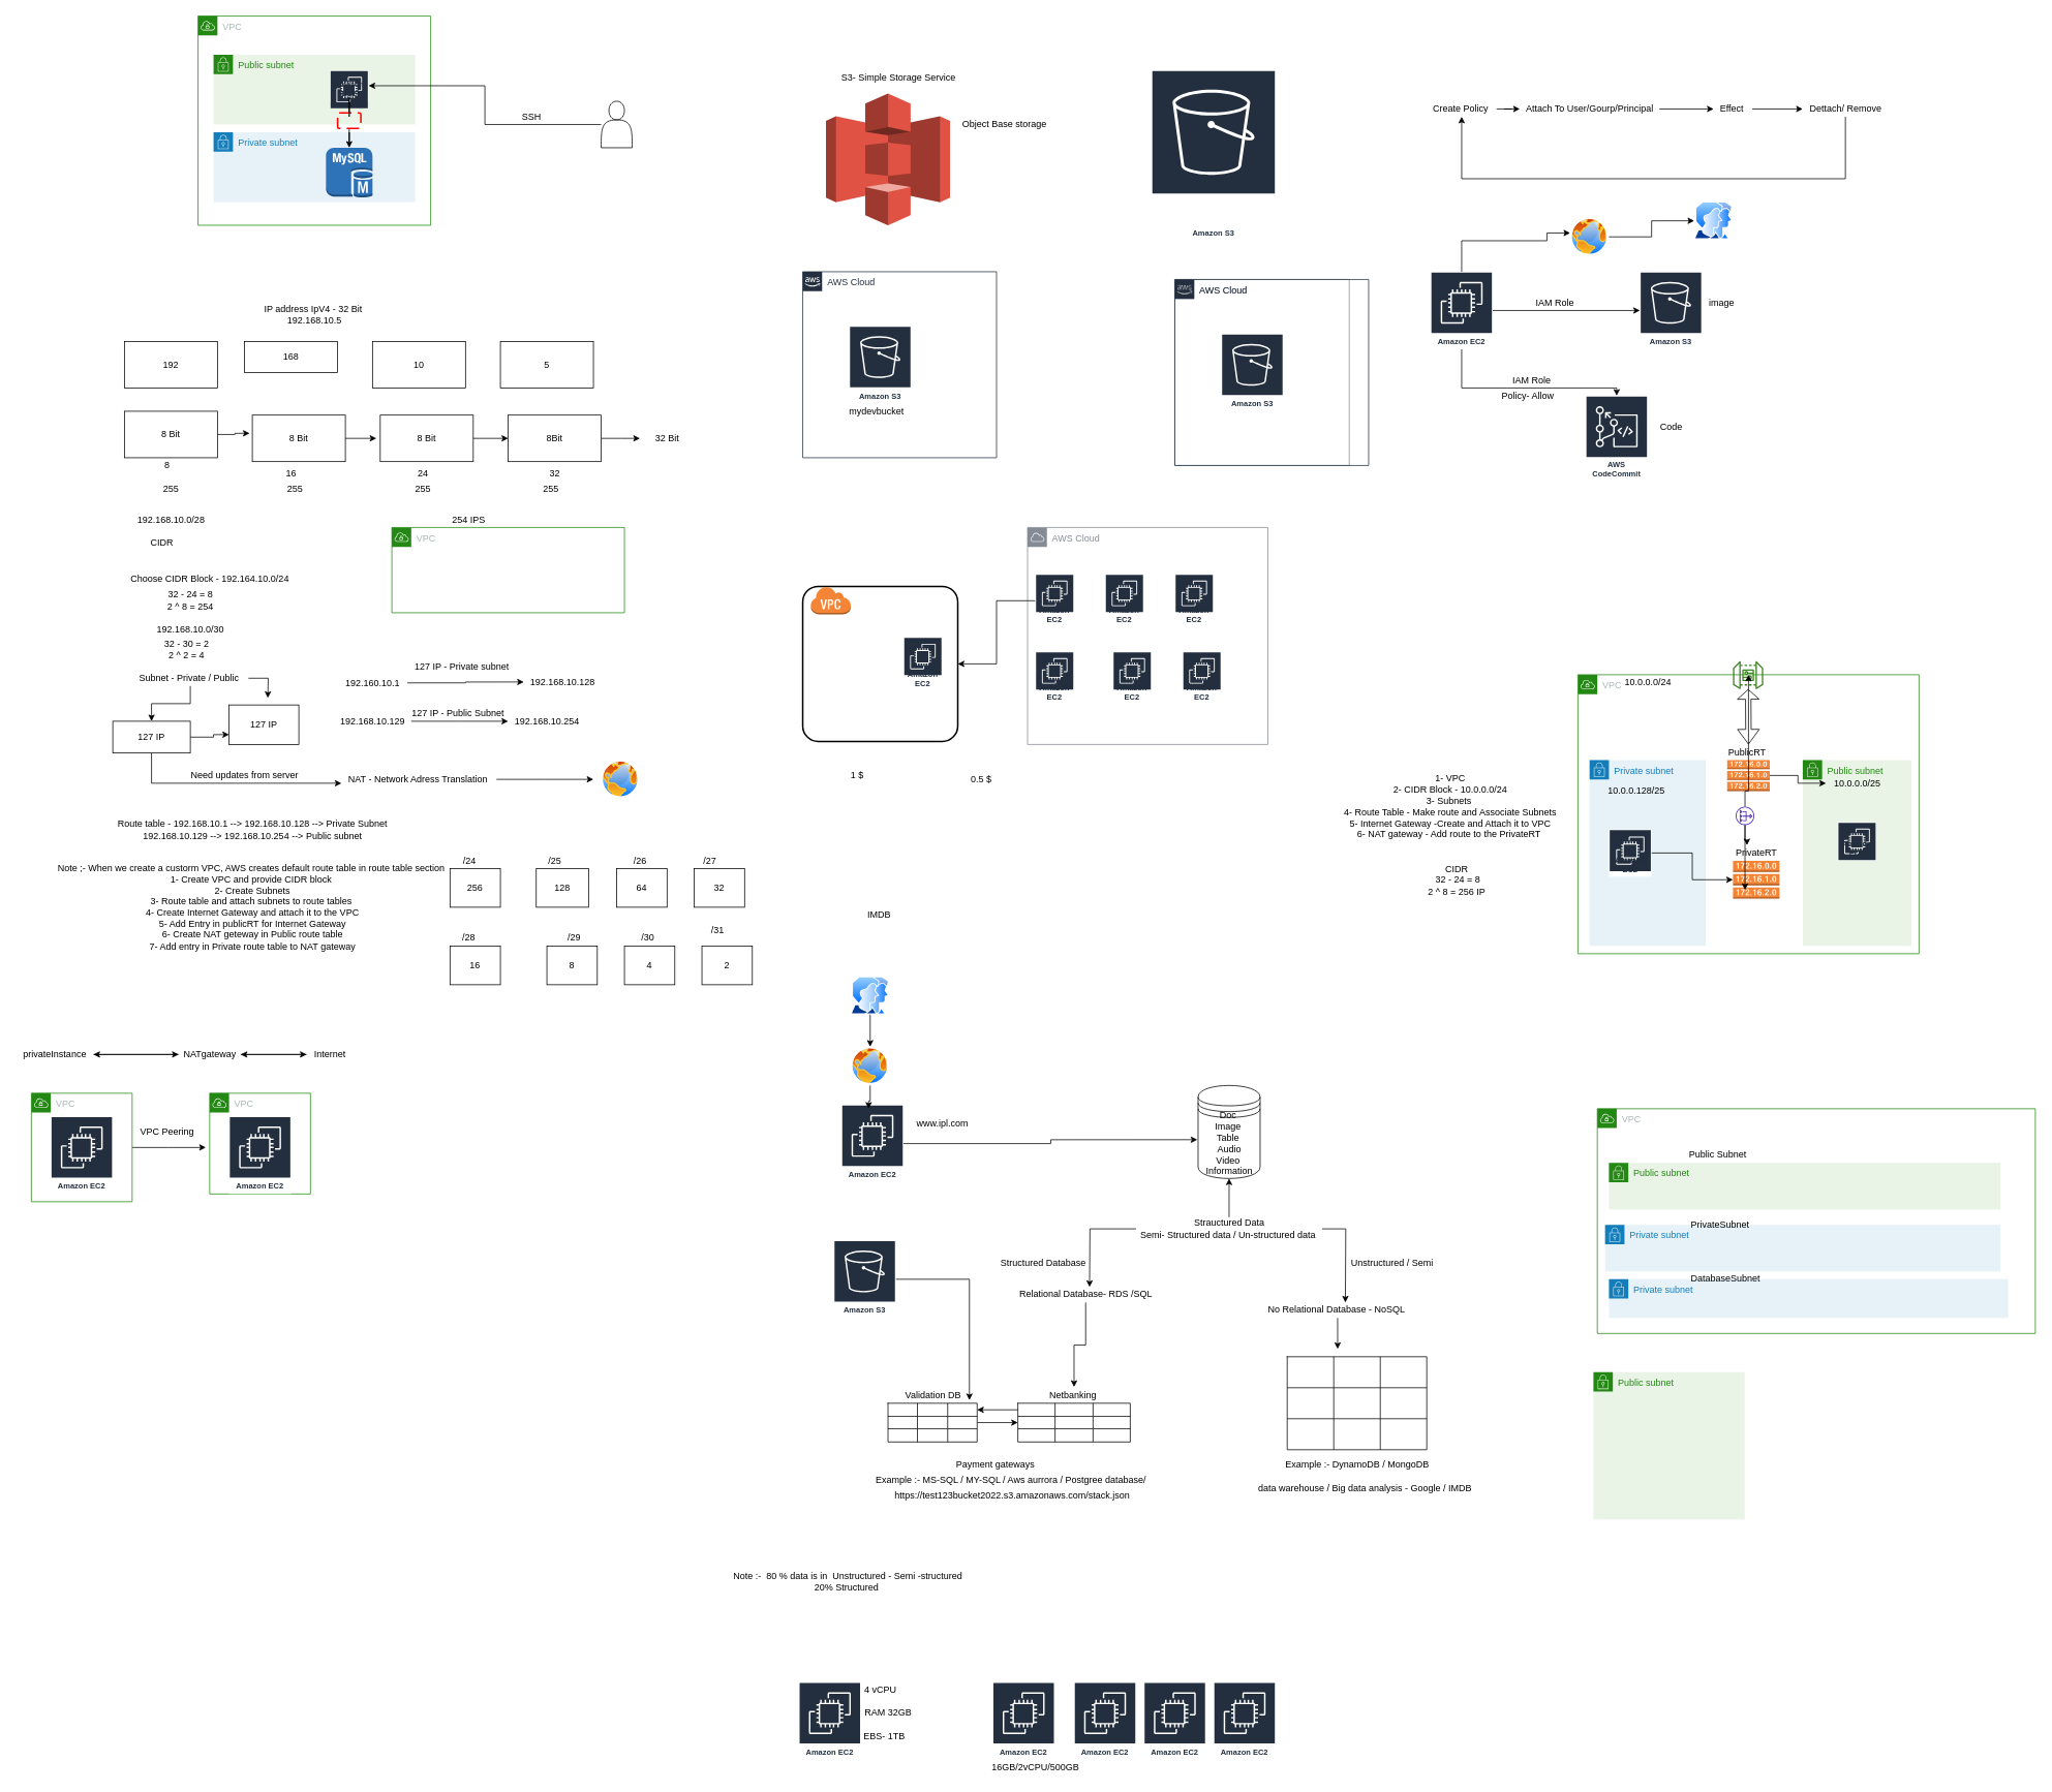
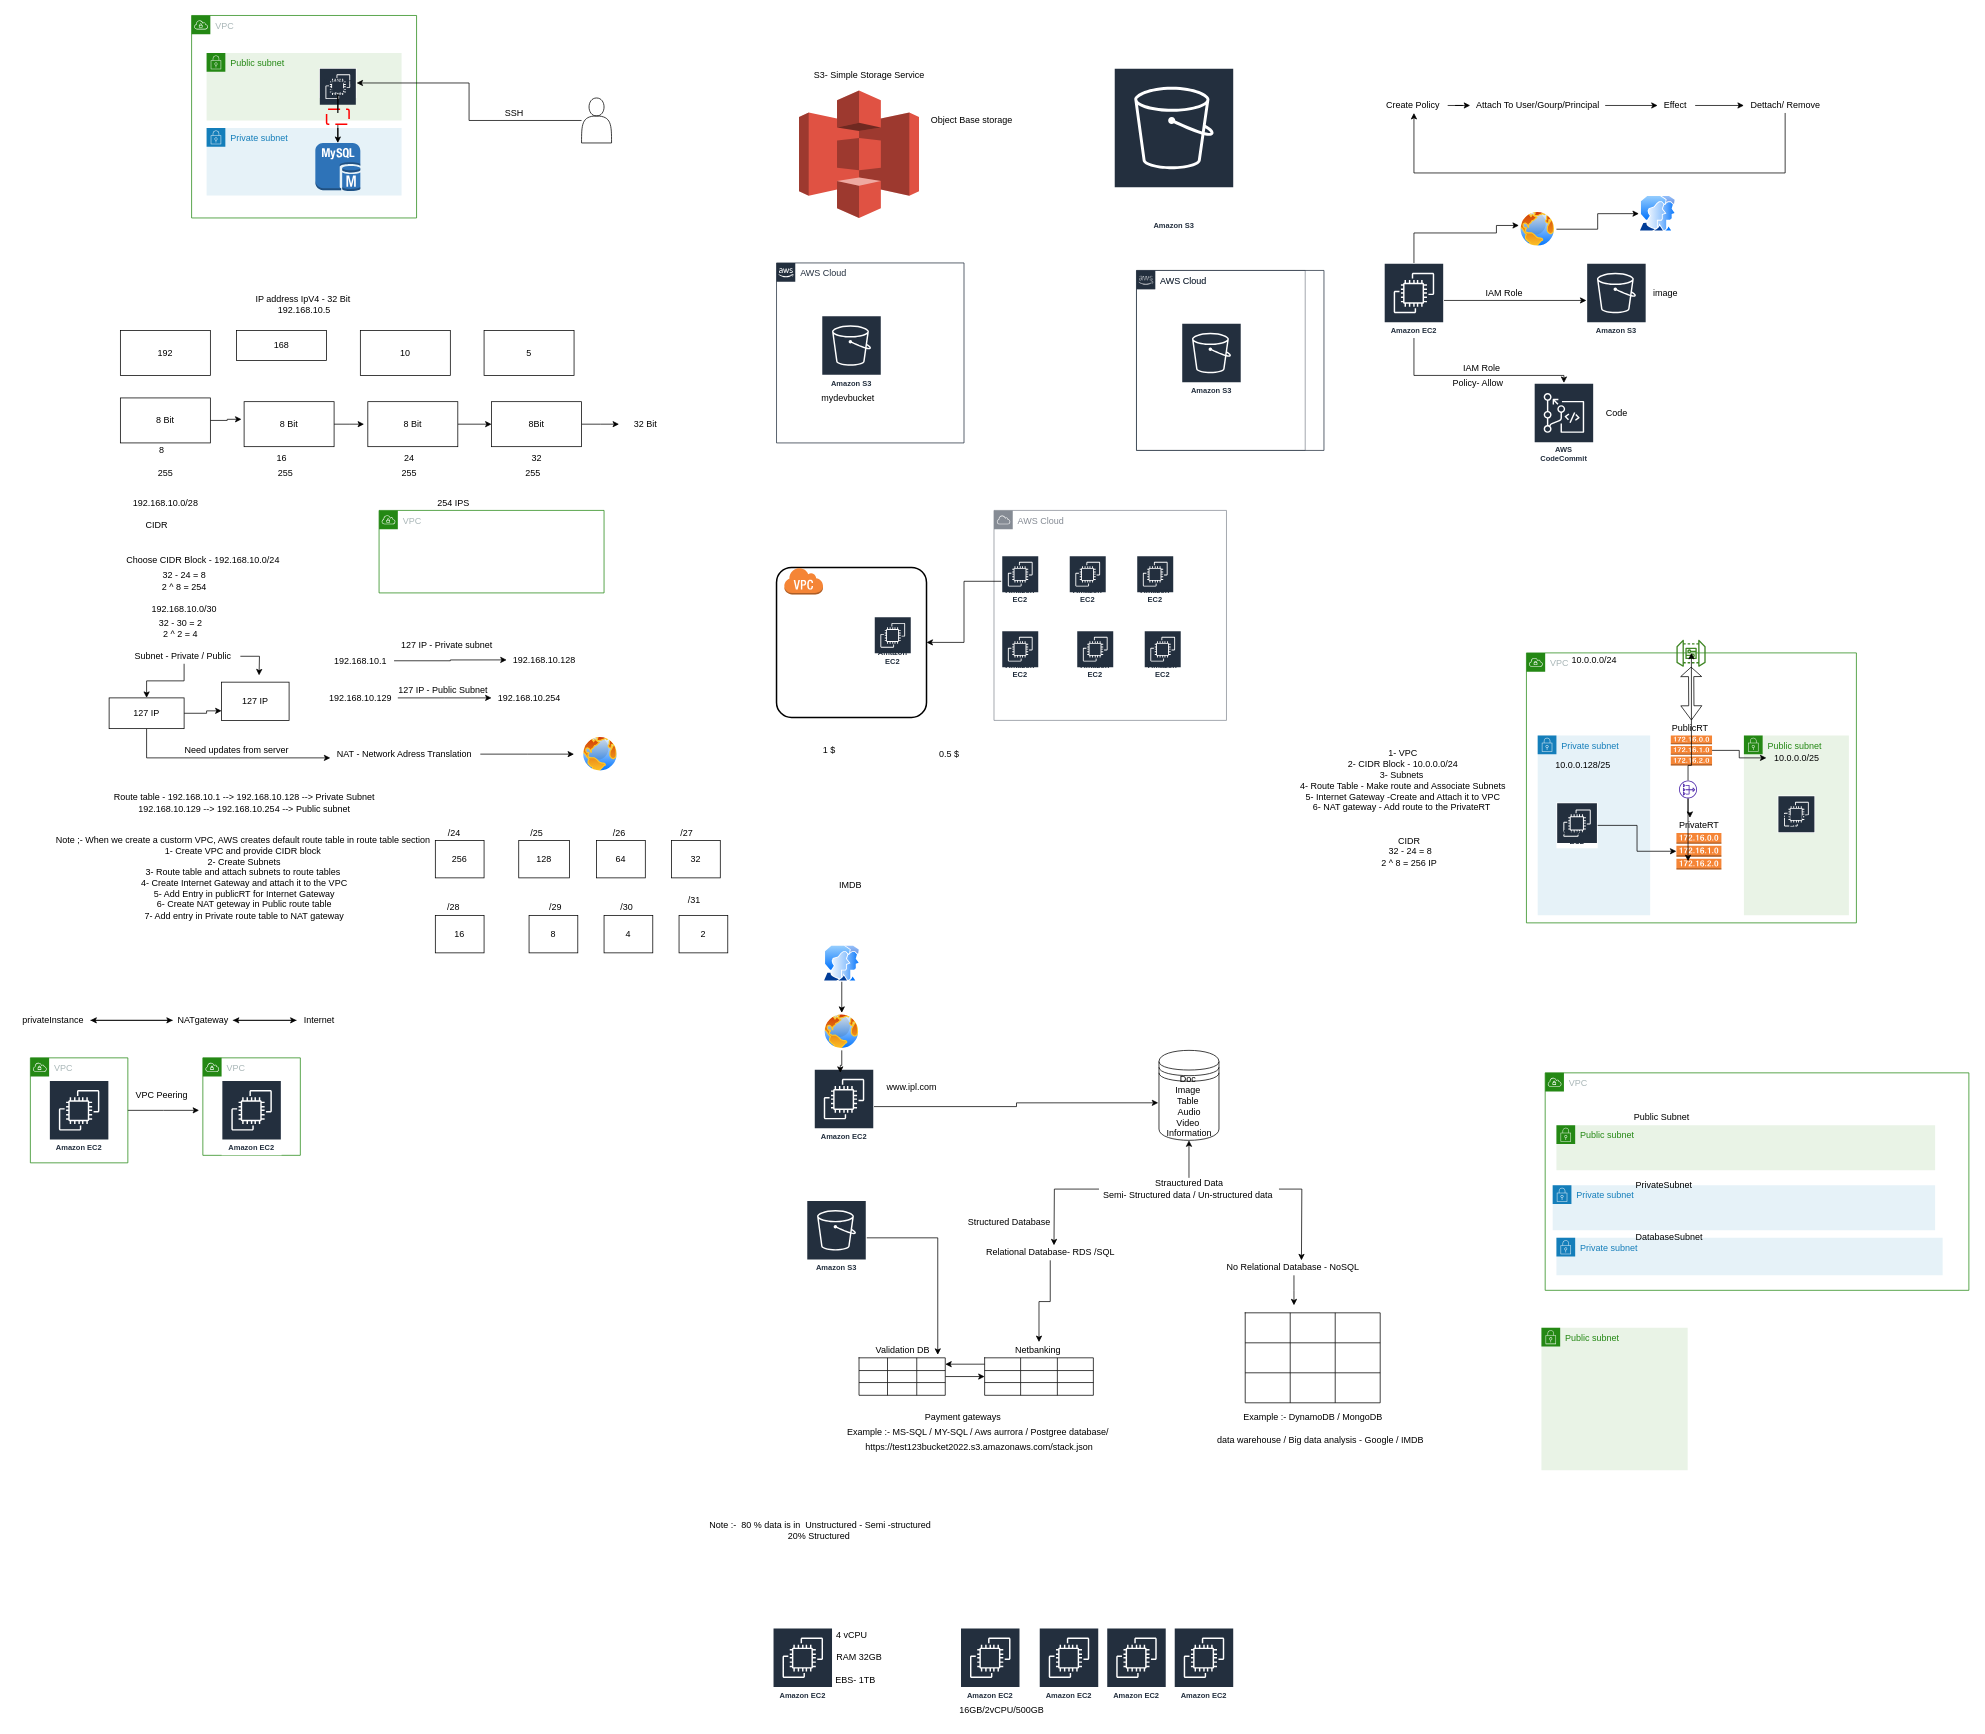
- <mxCell id="196" value="Choose CIDR Block - 192.164.10.0/24" style="text;html=1;align=center;verticalAlign=middle;resizable=0;points=[];autosize=1;strokeColor=none;fillColor=none;" parent="1" vertex="1"><mxGeometry x="160" y="736" width="220" height="20" as="geometry" /></mxCell>
+ <mxCell id="196" value="Choose CIDR Block - 192.168.10.0/24" style="text;html=1;align=center;verticalAlign=middle;resizable=0;points=[];autosize=1;strokeColor=none;fillColor=none;" parent="1" vertex="1"><mxGeometry x="160" y="736" width="220" height="20" as="geometry" /></mxCell>
- <mxCell id="214" value="192.160.10.1" style="text;html=1;align=center;verticalAlign=middle;resizable=0;points=[];autosize=1;strokeColor=none;fillColor=none;" parent="1" vertex="1"><mxGeometry x="435" y="870.5" width="90" height="20" as="geometry" /></mxCell>
+ <mxCell id="214" value="192.168.10.1" style="text;html=1;align=center;verticalAlign=middle;resizable=0;points=[];autosize=1;strokeColor=none;fillColor=none;" parent="1" vertex="1"><mxGeometry x="435" y="870.5" width="90" height="20" as="geometry" /></mxCell>
- <mxCell id="90" value="Unstructured / Semi" style="text;html=1;align=center;verticalAlign=middle;resizable=0;points=[];autosize=1;strokeColor=none;fillColor=none;" parent="1" vertex="1"><mxGeometry x="1735" y="1620" width="120" height="20" as="geometry" /></mxCell>
